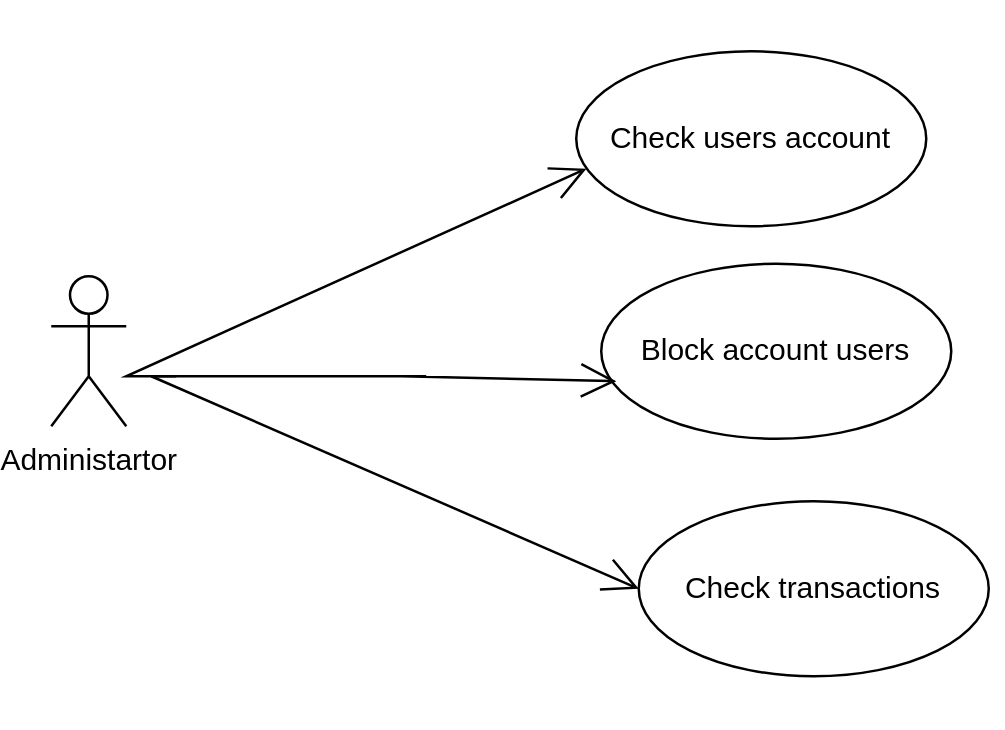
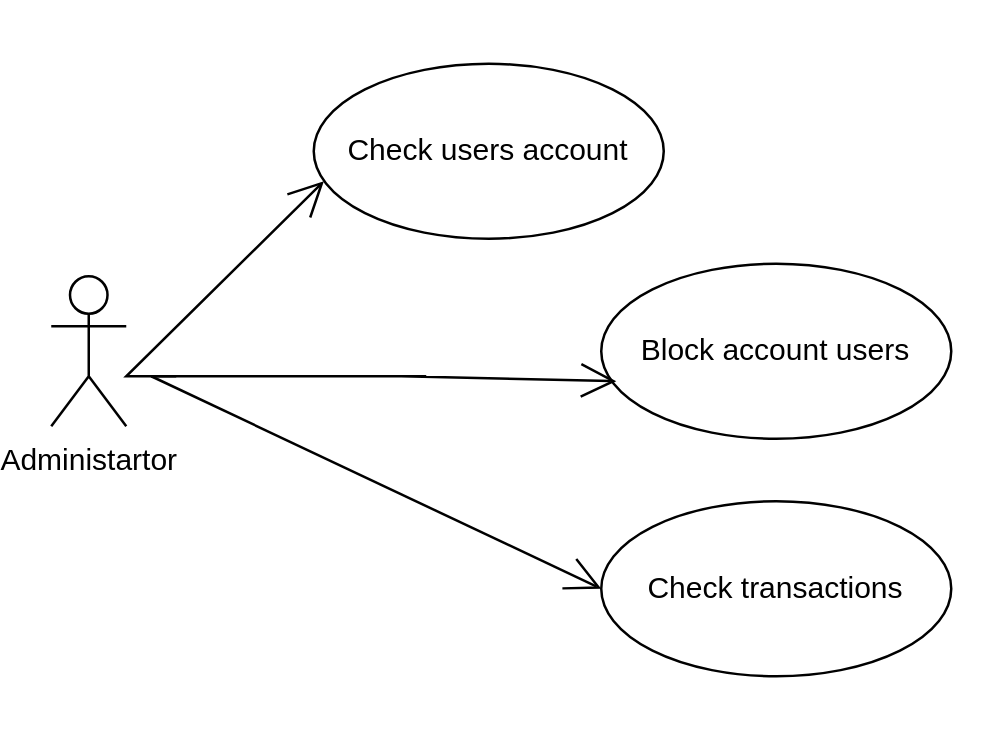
- <mxCell id="3" value="Check users account" style="ellipse;whiteSpace=wrap;html=1;" vertex="1" parent="1"><mxGeometry x="230" y="20" width="140" height="70" as="geometry" /></mxCell>
+ <mxCell id="3" value="Check users account" style="ellipse;whiteSpace=wrap;html=1;" vertex="1" parent="1"><mxGeometry x="125" y="25" width="140" height="70" as="geometry" /></mxCell>
- <mxCell id="5" value="Check transactions" style="ellipse;whiteSpace=wrap;html=1;" vertex="1" parent="1"><mxGeometry x="255" y="200" width="140" height="70" as="geometry" /></mxCell>
+ <mxCell id="5" value="Check transactions" style="ellipse;whiteSpace=wrap;html=1;" vertex="1" parent="1"><mxGeometry x="240" y="200" width="140" height="70" as="geometry" /></mxCell>
